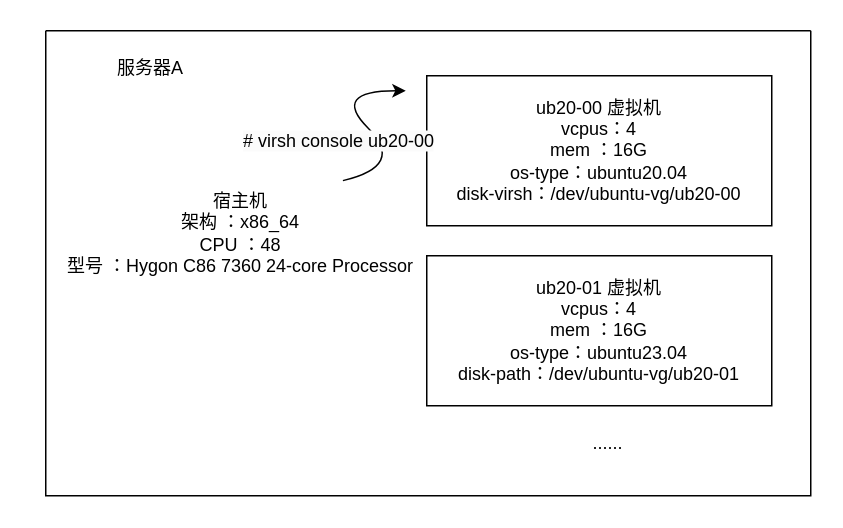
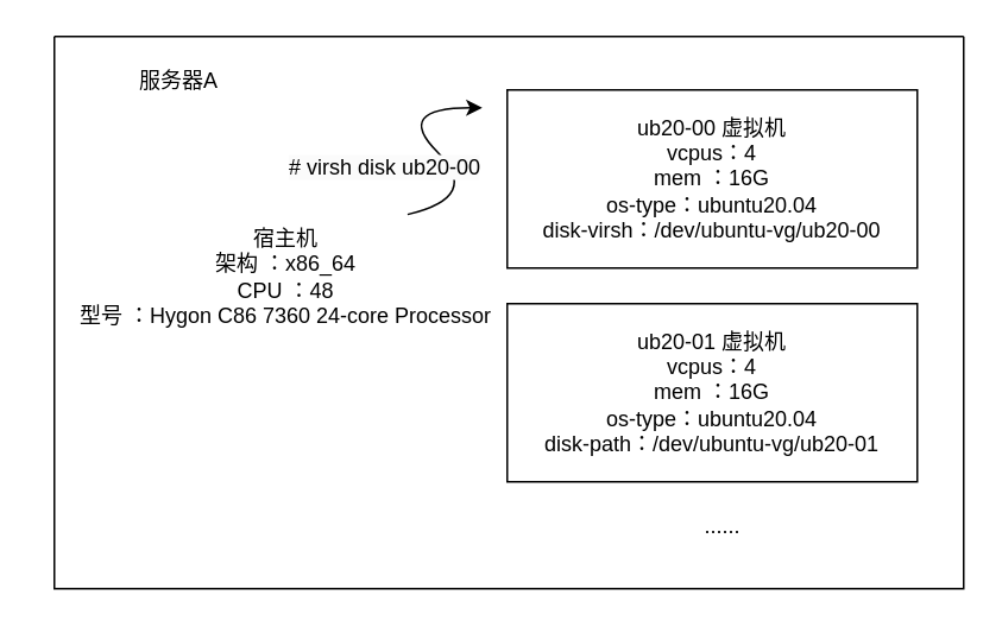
- <mxCell id="7" value="&lt;span style=&quot;color: rgb(0, 0, 0); font-size: 12px; font-style: normal; font-variant-ligatures: normal; font-variant-caps: normal; font-weight: 400; letter-spacing: normal; orphans: 2; text-align: center; text-indent: 0px; text-transform: none; widows: 2; word-spacing: 0px; -webkit-text-stroke-width: 0px; white-space: normal; background-color: rgb(251, 251, 251); text-decoration-thickness: initial; text-decoration-style: initial; text-decoration-color: initial; float: none; display: inline !important;&quot;&gt;&lt;font face=&quot;Helvetica&quot;&gt;# virsh console ub20-00&lt;/font&gt;&lt;/span&gt;" style="text;whiteSpace=wrap;html=1;" parent="1" vertex="1"><mxGeometry x="160" y="80" width="150" height="40" as="geometry" /></mxCell>
+ <mxCell id="7" value="&lt;span style=&quot;color: rgb(0, 0, 0); font-size: 12px; font-style: normal; font-variant-ligatures: normal; font-variant-caps: normal; font-weight: 400; letter-spacing: normal; orphans: 2; text-align: center; text-indent: 0px; text-transform: none; widows: 2; word-spacing: 0px; -webkit-text-stroke-width: 0px; white-space: normal; background-color: rgb(251, 251, 251); text-decoration-thickness: initial; text-decoration-style: initial; text-decoration-color: initial; float: none; display: inline !important;&quot;&gt;&lt;font face=&quot;Helvetica&quot;&gt;# virsh disk ub20-00&lt;/font&gt;&lt;/span&gt;" style="text;whiteSpace=wrap;html=1;" parent="1" vertex="1"><mxGeometry x="160" y="80" width="150" height="40" as="geometry" /></mxCell>
- <mxCell id="5" value="&lt;font face=&quot;Helvetica&quot;&gt;ub20-01 虚拟机&lt;/font&gt;&lt;div&gt;&lt;font face=&quot;Helvetica&quot;&gt;vcpus：4&lt;/font&gt;&lt;/div&gt;&lt;div&gt;&lt;font face=&quot;Helvetica&quot;&gt;mem ：16G&lt;br&gt;&lt;/font&gt;&lt;div&gt;&lt;font face=&quot;Helvetica&quot;&gt;os-type：ubuntu23.04&lt;/font&gt;&lt;/div&gt;&lt;/div&gt;&lt;div&gt;&lt;font face=&quot;Helvetica&quot;&gt;disk-path：/dev/ubuntu-vg/ub20-01&lt;/font&gt;&lt;/div&gt;" style="rounded=0;whiteSpace=wrap;html=1;" parent="1" vertex="1"><mxGeometry x="284" y="170" width="230" height="100" as="geometry" /></mxCell>
+ <mxCell id="5" value="&lt;font face=&quot;Helvetica&quot;&gt;ub20-01 虚拟机&lt;/font&gt;&lt;div&gt;&lt;font face=&quot;Helvetica&quot;&gt;vcpus：4&lt;/font&gt;&lt;/div&gt;&lt;div&gt;&lt;font face=&quot;Helvetica&quot;&gt;mem ：16G&lt;br&gt;&lt;/font&gt;&lt;div&gt;&lt;font face=&quot;Helvetica&quot;&gt;os-type：ubuntu20.04&lt;/font&gt;&lt;/div&gt;&lt;/div&gt;&lt;div&gt;&lt;font face=&quot;Helvetica&quot;&gt;disk-path：/dev/ubuntu-vg/ub20-01&lt;/font&gt;&lt;/div&gt;" style="rounded=0;whiteSpace=wrap;html=1;" parent="1" vertex="1"><mxGeometry x="284" y="170" width="230" height="100" as="geometry" /></mxCell>
